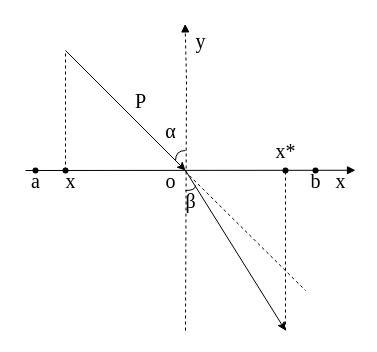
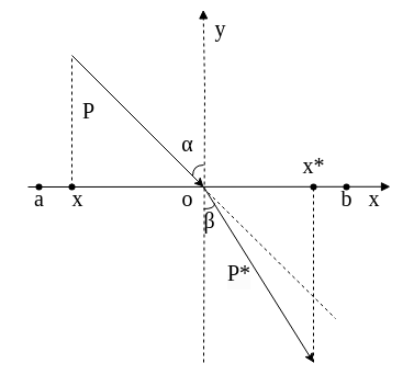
- <mxCell id="5" value="&lt;font style=&quot;vertical-align: inherit;&quot;&gt;&lt;font style=&quot;vertical-align: inherit; font-size: 20px;&quot;&gt;y&lt;/font&gt;&lt;/font&gt;" style="text;html=1;align=center;verticalAlign=middle;resizable=0;points=[];autosize=1;strokeColor=none;fillColor=none;fontFamily=Times New Roman;" vertex="1" parent="1"><mxGeometry x="185" y="20" width="30" height="40" as="geometry" /></mxCell>
+ <mxCell id="5" value="&lt;font style=&quot;vertical-align: inherit;&quot;&gt;&lt;font style=&quot;vertical-align: inherit; font-size: 20px;&quot;&gt;y&lt;/font&gt;&lt;/font&gt;" style="text;html=1;align=center;verticalAlign=middle;resizable=0;points=[];autosize=1;strokeColor=none;fillColor=none;fontFamily=Times New Roman;" vertex="1" parent="1"><mxGeometry x="185" y="5" width="30" height="40" as="geometry" /></mxCell>
- <mxCell id="17" value="&lt;span style=&quot;font-size: 20px;&quot;&gt;P&lt;/span&gt;" style="text;html=1;align=center;verticalAlign=middle;resizable=0;points=[];autosize=1;strokeColor=none;fillColor=none;fontFamily=Times New Roman;" vertex="1" parent="1"><mxGeometry x="125" y="80" width="30" height="40" as="geometry" /></mxCell>
+ <mxCell id="17" value="&lt;span style=&quot;font-size: 20px;&quot;&gt;P&lt;/span&gt;" style="text;html=1;align=center;verticalAlign=middle;resizable=0;points=[];autosize=1;strokeColor=none;fillColor=none;fontFamily=Times New Roman;" vertex="1" parent="1"><mxGeometry x="65" y="80" width="30" height="40" as="geometry" /></mxCell>
+ <mxCell id="18" value="&lt;span style=&quot;color: rgb(0, 0, 0); font-family: &amp;quot;Times New Roman&amp;quot;; font-style: normal; font-variant-ligatures: normal; font-variant-caps: normal; font-weight: 400; letter-spacing: normal; orphans: 2; text-align: center; text-indent: 0px; text-transform: none; widows: 2; word-spacing: 0px; -webkit-text-stroke-width: 0px; white-space: nowrap; background-color: rgb(251, 251, 251); text-decoration-thickness: initial; text-decoration-style: initial; text-decoration-color: initial; float: none; display: inline !important;&quot;&gt;&lt;sup style=&quot;&quot;&gt;&lt;span style=&quot;font-size: 20px;&quot;&gt;P*&lt;/span&gt;&lt;/sup&gt;&lt;/span&gt;" style="text;whiteSpace=wrap;html=1;" vertex="1" parent="1"><mxGeometry x="205" y="230" width="40" height="50" as="geometry" /></mxCell>
